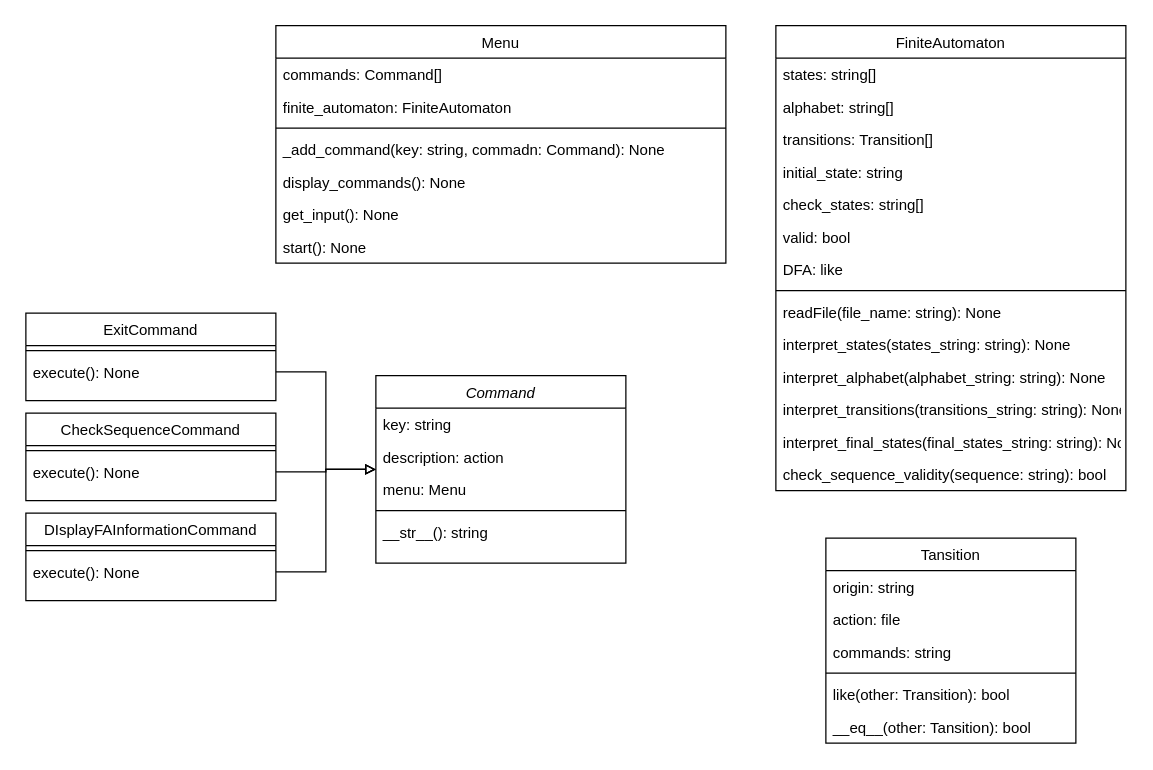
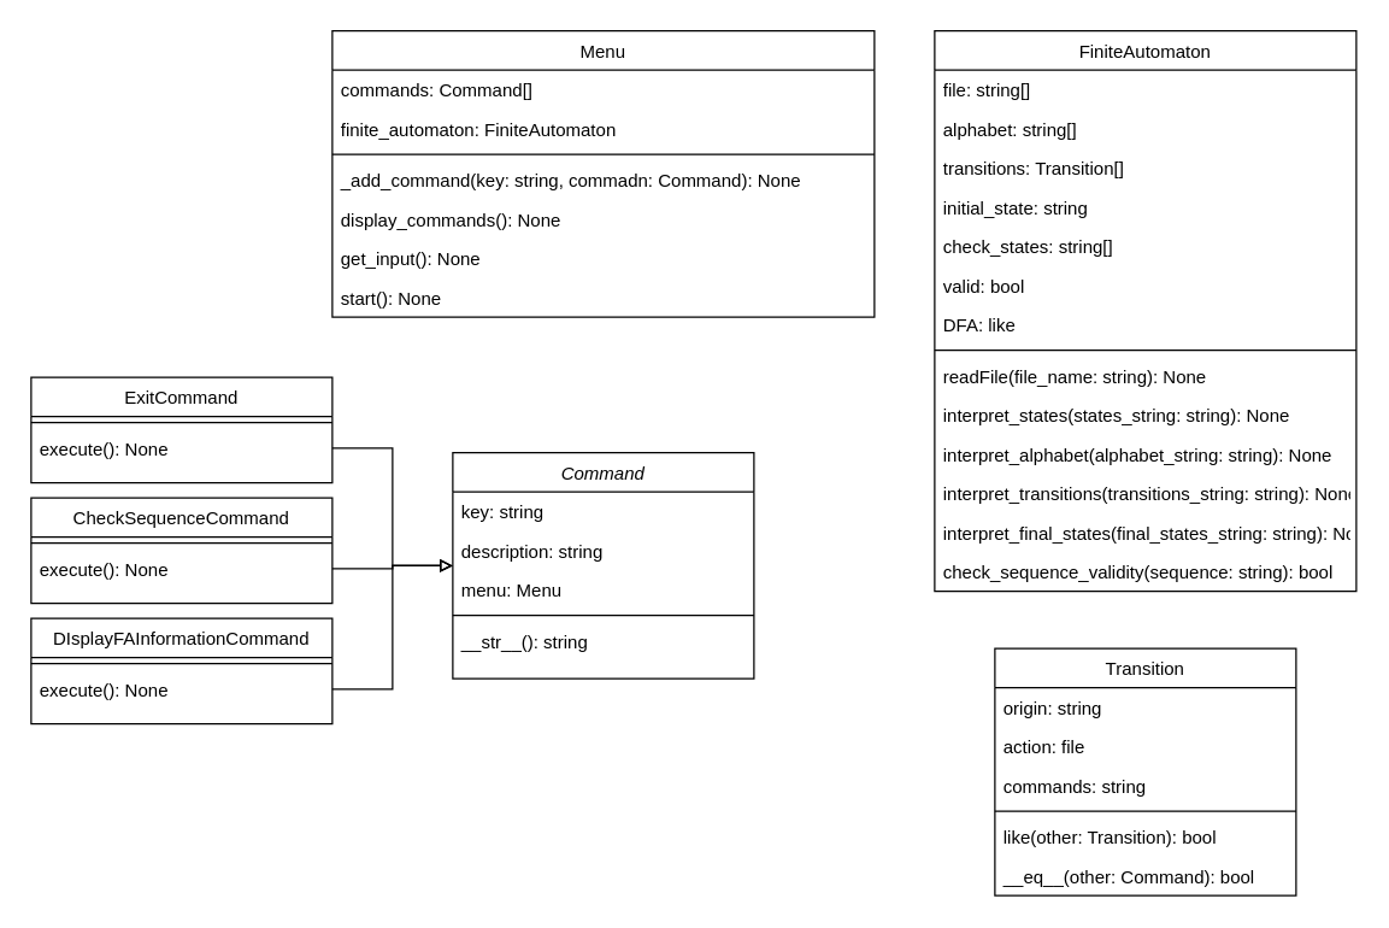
- <mxCell id="3" value="states: string[]" style="text;align=left;verticalAlign=top;spacingLeft=4;spacingRight=4;overflow=hidden;rotatable=0;points=[[0,0.5],[1,0.5]];portConstraint=eastwest;" parent="2" vertex="1"><mxGeometry y="26" width="280" height="26" as="geometry" /></mxCell>
+ <mxCell id="3" value="file: string[]" style="text;align=left;verticalAlign=top;spacingLeft=4;spacingRight=4;overflow=hidden;rotatable=0;points=[[0,0.5],[1,0.5]];portConstraint=eastwest;" parent="2" vertex="1"><mxGeometry y="26" width="280" height="26" as="geometry" /></mxCell>
- <mxCell id="34" value="description: action" style="text;align=left;verticalAlign=top;spacingLeft=4;spacingRight=4;overflow=hidden;rotatable=0;points=[[0,0.5],[1,0.5]];portConstraint=eastwest;" vertex="1" parent="32"><mxGeometry y="52" width="200" height="26" as="geometry" /></mxCell>
+ <mxCell id="34" value="description: string" style="text;align=left;verticalAlign=top;spacingLeft=4;spacingRight=4;overflow=hidden;rotatable=0;points=[[0,0.5],[1,0.5]];portConstraint=eastwest;" vertex="1" parent="32"><mxGeometry y="52" width="200" height="26" as="geometry" /></mxCell>
- <mxCell id="17" value="Tansition" style="swimlane;fontStyle=0;align=center;verticalAlign=top;childLayout=stackLayout;horizontal=1;startSize=26;horizontalStack=0;resizeParent=1;resizeLast=0;collapsible=1;marginBottom=0;rounded=0;shadow=0;strokeWidth=1;" vertex="1" parent="1"><mxGeometry x="660" y="430" width="200" height="164" as="geometry"><mxRectangle x="550" y="140" width="160" height="26" as="alternateBounds" /></mxGeometry></mxCell>
+ <mxCell id="17" value="Transition" style="swimlane;fontStyle=0;align=center;verticalAlign=top;childLayout=stackLayout;horizontal=1;startSize=26;horizontalStack=0;resizeParent=1;resizeLast=0;collapsible=1;marginBottom=0;rounded=0;shadow=0;strokeWidth=1;" vertex="1" parent="1"><mxGeometry x="660" y="430" width="200" height="164" as="geometry"><mxRectangle x="550" y="140" width="160" height="26" as="alternateBounds" /></mxGeometry></mxCell>
- <mxCell id="23" value="__eq__(other: Tansition): bool" style="text;align=left;verticalAlign=top;spacingLeft=4;spacingRight=4;overflow=hidden;rotatable=0;points=[[0,0.5],[1,0.5]];portConstraint=eastwest;" vertex="1" parent="17"><mxGeometry y="138" width="200" height="26" as="geometry" /></mxCell>
+ <mxCell id="23" value="__eq__(other: Command): bool" style="text;align=left;verticalAlign=top;spacingLeft=4;spacingRight=4;overflow=hidden;rotatable=0;points=[[0,0.5],[1,0.5]];portConstraint=eastwest;" vertex="1" parent="17"><mxGeometry y="138" width="200" height="26" as="geometry" /></mxCell>
